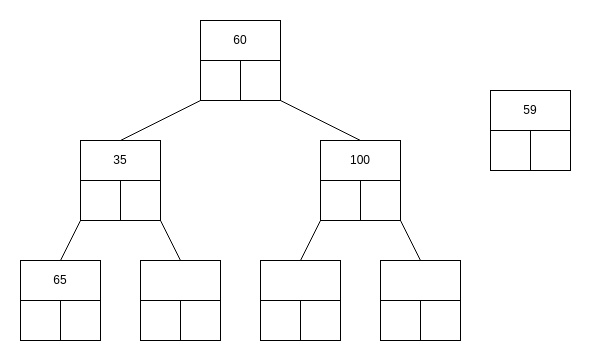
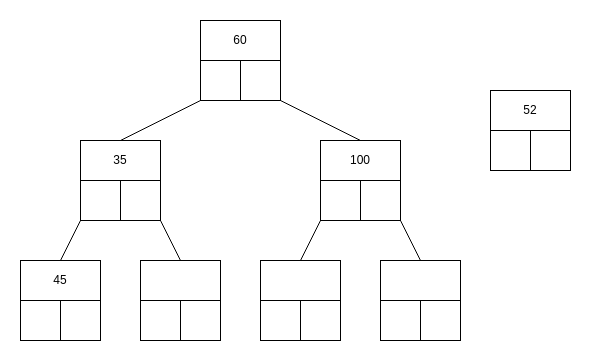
- <mxCell id="40" value="59" style="rounded=0;whiteSpace=wrap;html=1;" vertex="1" parent="1"><mxGeometry x="490" y="90" width="80" height="40" as="geometry" /></mxCell>
+ <mxCell id="40" value="52" style="rounded=0;whiteSpace=wrap;html=1;" vertex="1" parent="1"><mxGeometry x="490" y="90" width="80" height="40" as="geometry" /></mxCell>
- <mxCell id="14" value="65" style="rounded=0;whiteSpace=wrap;html=1;" vertex="1" parent="10"><mxGeometry width="80" height="40" as="geometry" /></mxCell>
+ <mxCell id="14" value="45" style="rounded=0;whiteSpace=wrap;html=1;" vertex="1" parent="10"><mxGeometry width="80" height="40" as="geometry" /></mxCell>
